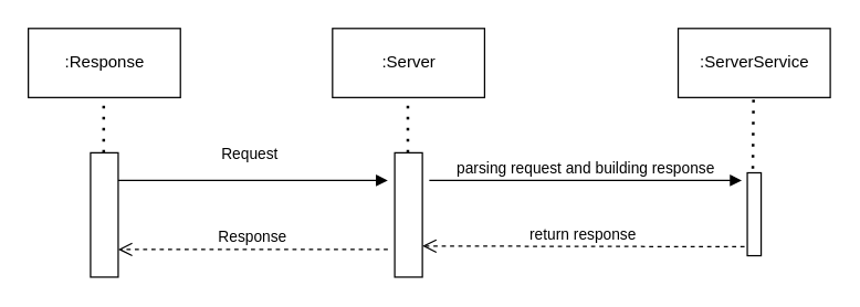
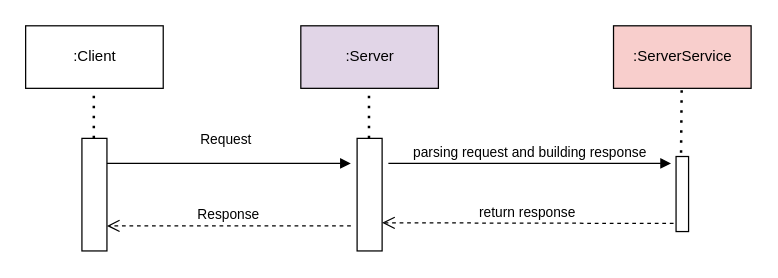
- <mxCell id="2" value=":Response" style="html=1;" vertex="1" parent="1"><mxGeometry x="20" y="20" width="110" height="50" as="geometry" /></mxCell>
+ <mxCell id="2" value=":Client" style="html=1;" vertex="1" parent="1"><mxGeometry x="20" y="20" width="110" height="50" as="geometry" /></mxCell>
- <mxCell id="3" value=":Server" style="html=1;" vertex="1" parent="1"><mxGeometry x="240" y="20" width="110" height="50" as="geometry" /></mxCell>
+ <mxCell id="3" value=":Server" style="html=1;fillColor=#e1d5e7;" vertex="1" parent="1"><mxGeometry x="240" y="20" width="110" height="50" as="geometry" /></mxCell>
- <mxCell id="9" value=":ServerService" style="html=1;" vertex="1" parent="1"><mxGeometry x="490" y="20" width="110" height="50" as="geometry" /></mxCell>
+ <mxCell id="9" value=":ServerService" style="html=1;fillColor=#f8cecc;" vertex="1" parent="1"><mxGeometry x="490" y="20" width="110" height="50" as="geometry" /></mxCell>
